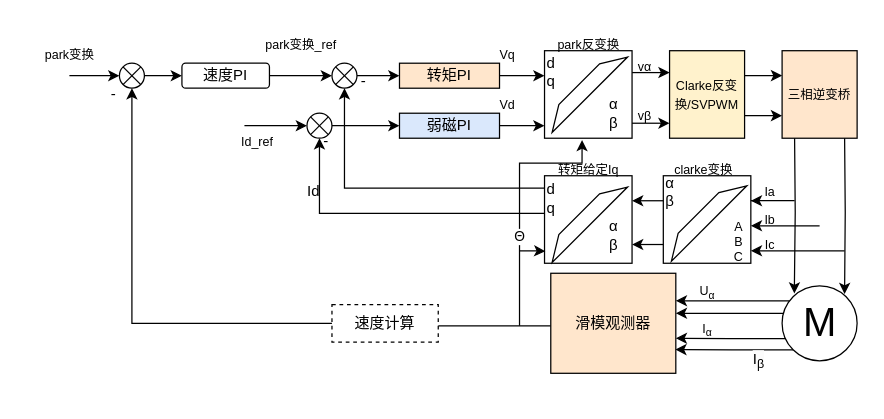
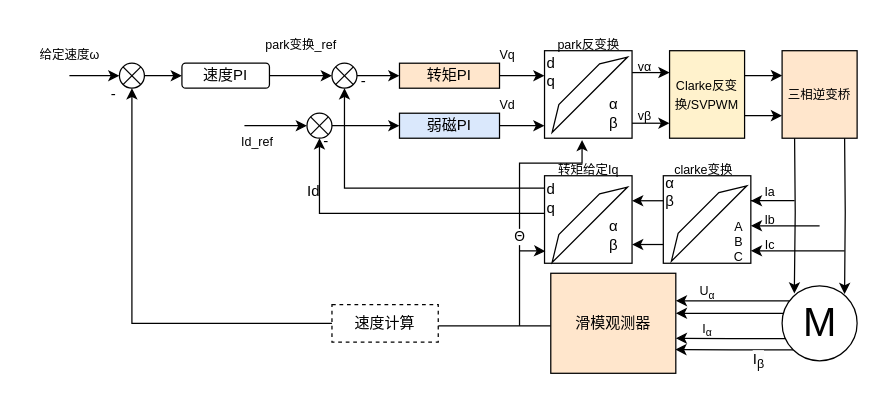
- <mxCell id="5" value="&lt;font style=&quot;font-size: 10px;&quot;&gt;park变换&lt;/font&gt;" style="text;html=1;align=center;verticalAlign=middle;resizable=0;points=[];autosize=1;strokeColor=none;fillColor=none;" parent="1" vertex="1"><mxGeometry x="20" y="28" width="70" height="30" as="geometry" /></mxCell>
+ <mxCell id="5" value="&lt;font style=&quot;font-size: 10px;&quot;&gt;给定速度ω&lt;/font&gt;" style="text;html=1;align=center;verticalAlign=middle;resizable=0;points=[];autosize=1;strokeColor=none;fillColor=none;" parent="1" vertex="1"><mxGeometry x="20" y="28" width="70" height="30" as="geometry" /></mxCell>
